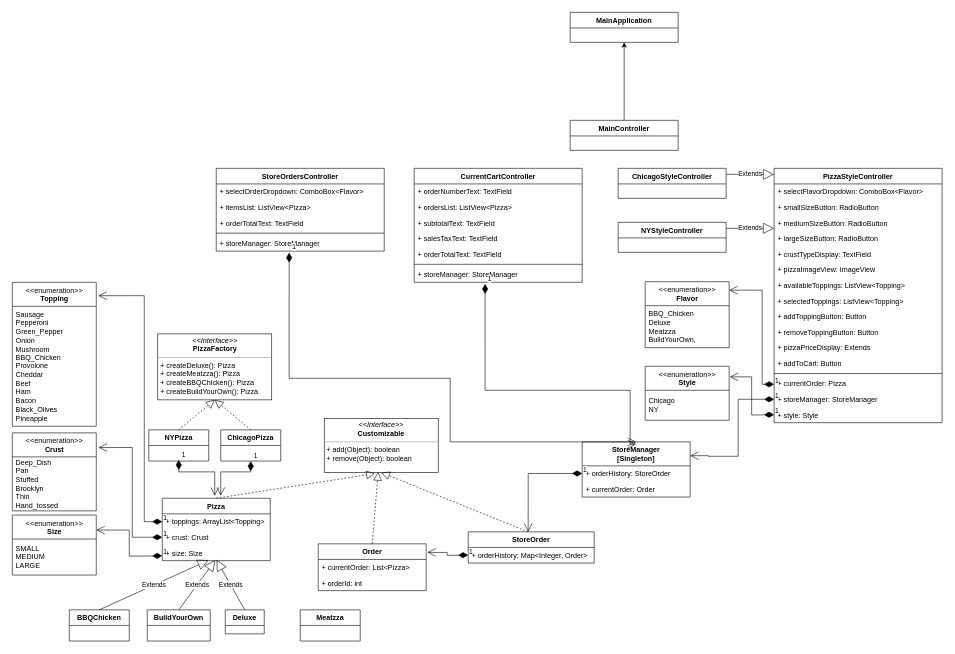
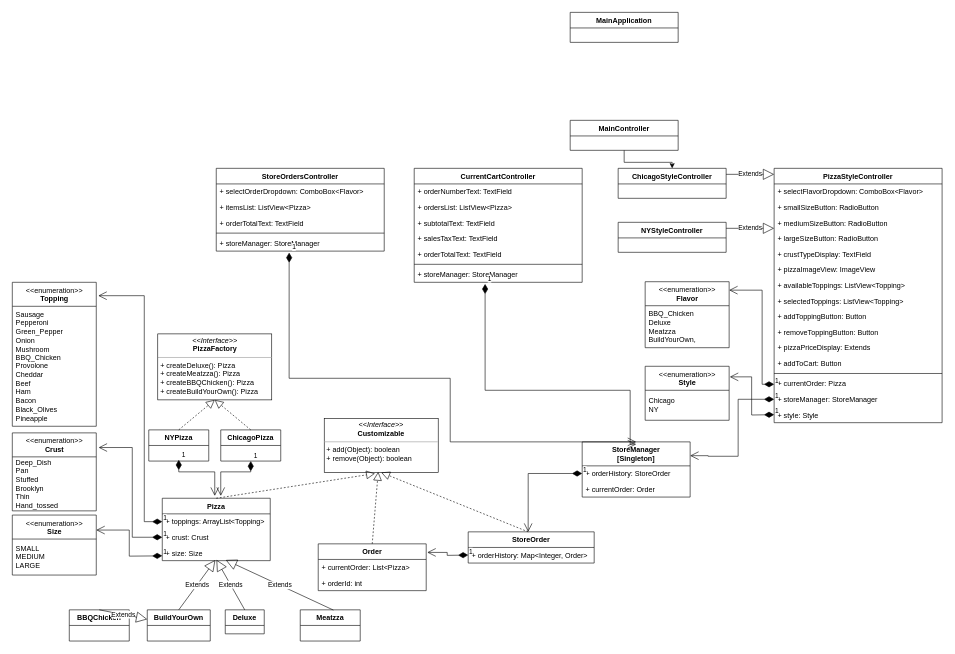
- <mxCell id="23" style="edgeStyle=orthogonalEdgeStyle;rounded=0;orthogonalLoop=1;jettySize=auto;html=1;entryX=0.5;entryY=1;entryDx=0;entryDy=0;" edge="1" parent="1" source="24" target="25"><mxGeometry relative="1" as="geometry" /></mxCell>
+ <mxCell id="23" style="edgeStyle=orthogonalEdgeStyle;rounded=0;orthogonalLoop=1;jettySize=auto;html=1;" edge="1" parent="1" source="24" target="22"><mxGeometry relative="1" as="geometry" /></mxCell>
- <mxCell id="77" value="Extends" style="endArrow=block;endSize=16;endFill=0;html=1;rounded=0;exitX=0.5;exitY=0;exitDx=0;exitDy=0;entryX=0.429;entryY=0.97;entryDx=0;entryDy=0;entryPerimeter=0;" edge="1" parent="1" source="67" target="64"><mxGeometry width="160" relative="1" as="geometry"><mxPoint x="215" y="991" as="sourcePoint" /><mxPoint x="295" y="991" as="targetPoint" /></mxGeometry></mxCell>
+ <mxCell id="77" value="Extends" style="endArrow=block;endSize=16;endFill=0;html=1;rounded=0;exitX=0.5;exitY=0;exitDx=0;exitDy=0;" edge="1" parent="1" source="67" target="70"><mxGeometry width="160" relative="1" as="geometry"><mxPoint x="215" y="991" as="sourcePoint" /><mxPoint x="295" y="991" as="targetPoint" /></mxGeometry></mxCell>
+ <mxCell id="80" value="Extends" style="endArrow=block;endSize=16;endFill=0;html=1;rounded=0;exitX=0.553;exitY=0.008;exitDx=0;exitDy=0;entryX=0.588;entryY=0.959;entryDx=0;entryDy=0;entryPerimeter=0;exitPerimeter=0;" edge="1" parent="1" source="69" target="64"><mxGeometry width="160" relative="1" as="geometry"><mxPoint x="455" y="1060" as="sourcePoint" /><mxPoint x="368.38" y="942.752" as="targetPoint" /></mxGeometry></mxCell>
